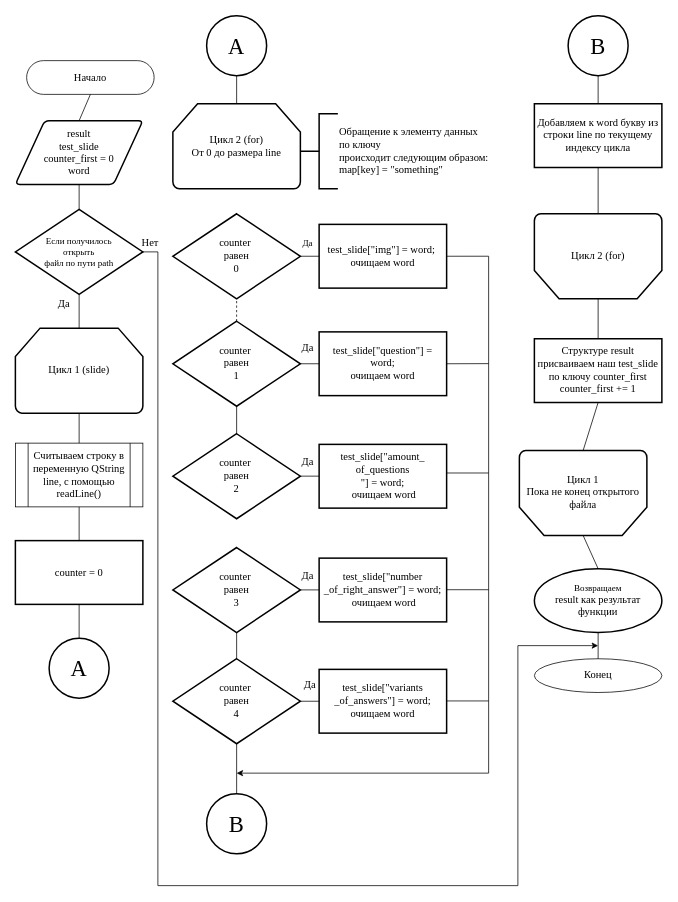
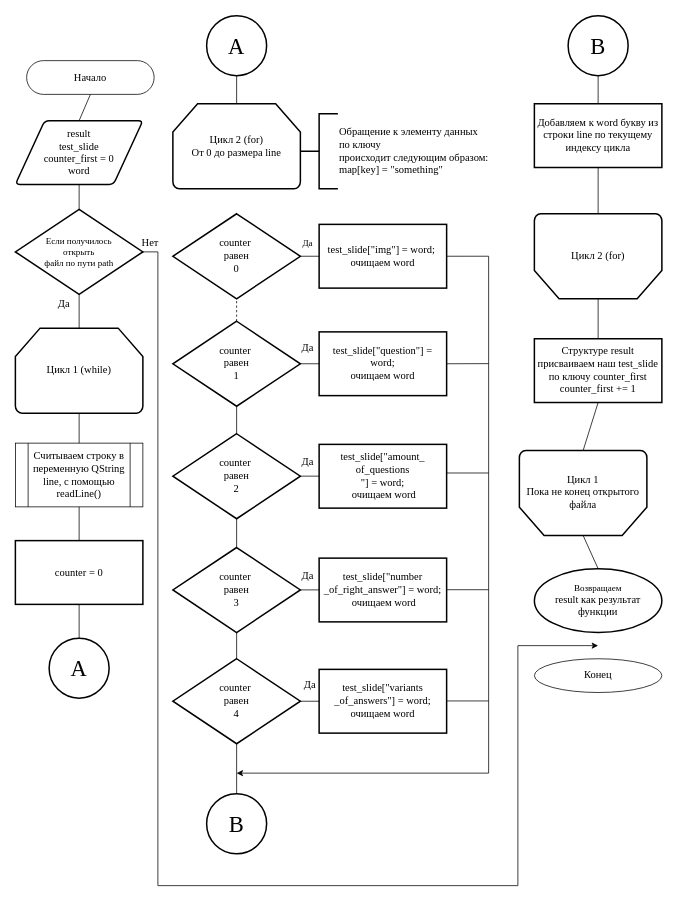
- <mxCell id="6" value="&lt;font style=&quot;font-size: 14px;&quot; face=&quot;Times New Roman&quot;&gt;Цикл 1 (slide)&lt;/font&gt;" style="strokeWidth=2;html=1;shape=mxgraph.flowchart.loop_limit;whiteSpace=wrap;aspect=fixed;" parent="1" vertex="1"><mxGeometry x="20" y="436.67" width="170" height="113.33" as="geometry" /></mxCell>
+ <mxCell id="6" value="&lt;font style=&quot;font-size: 14px;&quot; face=&quot;Times New Roman&quot;&gt;Цикл 1 (while)&lt;/font&gt;" style="strokeWidth=2;html=1;shape=mxgraph.flowchart.loop_limit;whiteSpace=wrap;aspect=fixed;" parent="1" vertex="1"><mxGeometry x="20" y="436.67" width="170" height="113.33" as="geometry" /></mxCell>
+ <mxCell id="47" value="" style="endArrow=none;html=1;rounded=0;entryX=0.5;entryY=1;entryDx=0;entryDy=0;entryPerimeter=0;exitX=0.5;exitY=0;exitDx=0;exitDy=0;exitPerimeter=0;" edge="1" parent="1" source="16" target="15"><mxGeometry width="50" height="50" relative="1" as="geometry"><mxPoint x="240" y="750" as="sourcePoint" /><mxPoint x="290" y="700" as="targetPoint" /></mxGeometry></mxCell>
- <mxCell id="64" value="" style="endArrow=none;html=1;rounded=0;entryX=0.5;entryY=1;entryDx=0;entryDy=0;exitX=0.5;exitY=0;exitDx=0;exitDy=0;" edge="1" parent="1" source="37" target="36"><mxGeometry width="50" height="50" relative="1" as="geometry"><mxPoint x="911" y="901" as="sourcePoint" /><mxPoint x="961" y="851" as="targetPoint" /></mxGeometry></mxCell>
